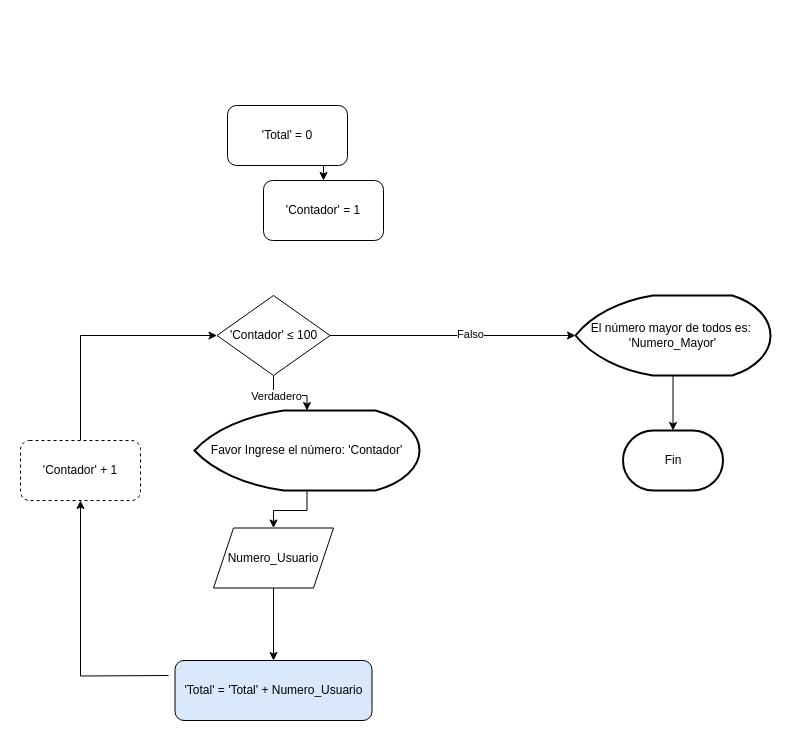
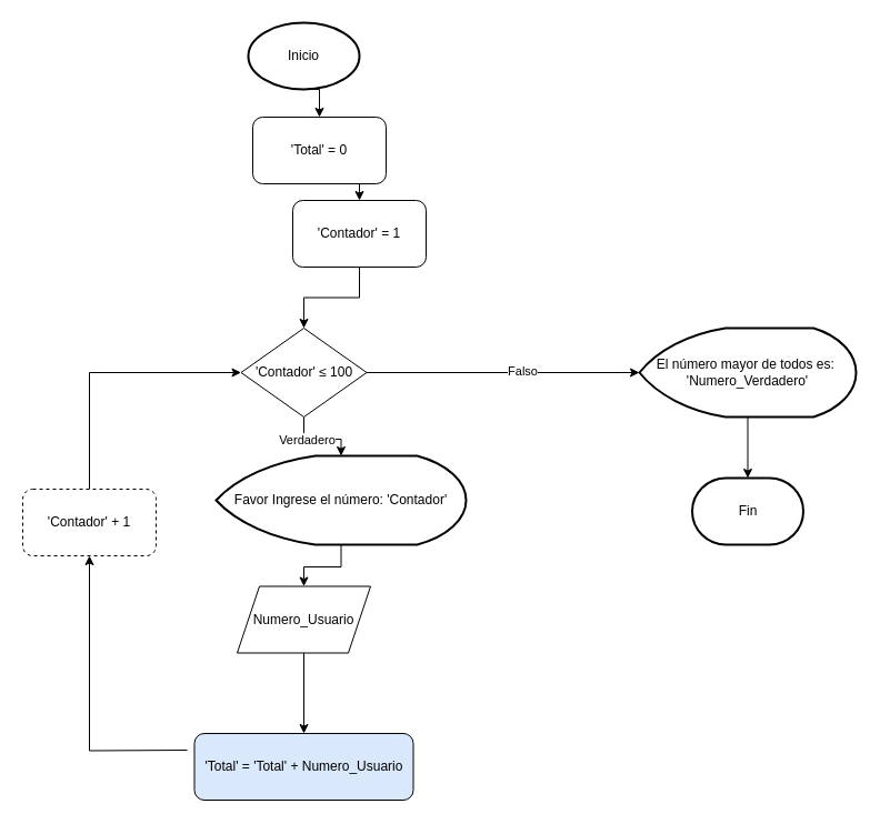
+ <mxCell id="3" value="Inicio" style="strokeWidth=2;html=1;shape=mxgraph.flowchart.start_1;whiteSpace=wrap;" parent="1" vertex="1"><mxGeometry x="223" y="20" width="100" height="60" as="geometry" /></mxCell>
+ <mxCell id="2" style="edgeStyle=orthogonalEdgeStyle;rounded=0;orthogonalLoop=1;jettySize=auto;html=1;exitX=0.5;exitY=1;exitDx=0;exitDy=0;exitPerimeter=0;entryX=0.5;entryY=0;entryDx=0;entryDy=0;" parent="1" source="3" target="7" edge="1"><mxGeometry relative="1" as="geometry" /></mxCell>
+ <mxCell id="8" style="edgeStyle=orthogonalEdgeStyle;rounded=0;orthogonalLoop=1;jettySize=auto;html=1;exitX=0.5;exitY=1;exitDx=0;exitDy=0;entryX=0.5;entryY=0;entryDx=0;entryDy=0;" parent="1" source="9" target="18" edge="1"><mxGeometry relative="1" as="geometry" /></mxCell>
- <mxCell id="20" value="El número mayor de todos es:&amp;nbsp; 'Numero_Mayor'" style="strokeWidth=2;html=1;shape=mxgraph.flowchart.display;whiteSpace=wrap;" parent="1" vertex="1"><mxGeometry x="575" y="295" width="195" height="80" as="geometry" /></mxCell>
+ <mxCell id="20" value="El número mayor de todos es:&amp;nbsp; 'Numero_Verdadero'" style="strokeWidth=2;html=1;shape=mxgraph.flowchart.display;whiteSpace=wrap;" parent="1" vertex="1"><mxGeometry x="575" y="295" width="195" height="80" as="geometry" /></mxCell>
